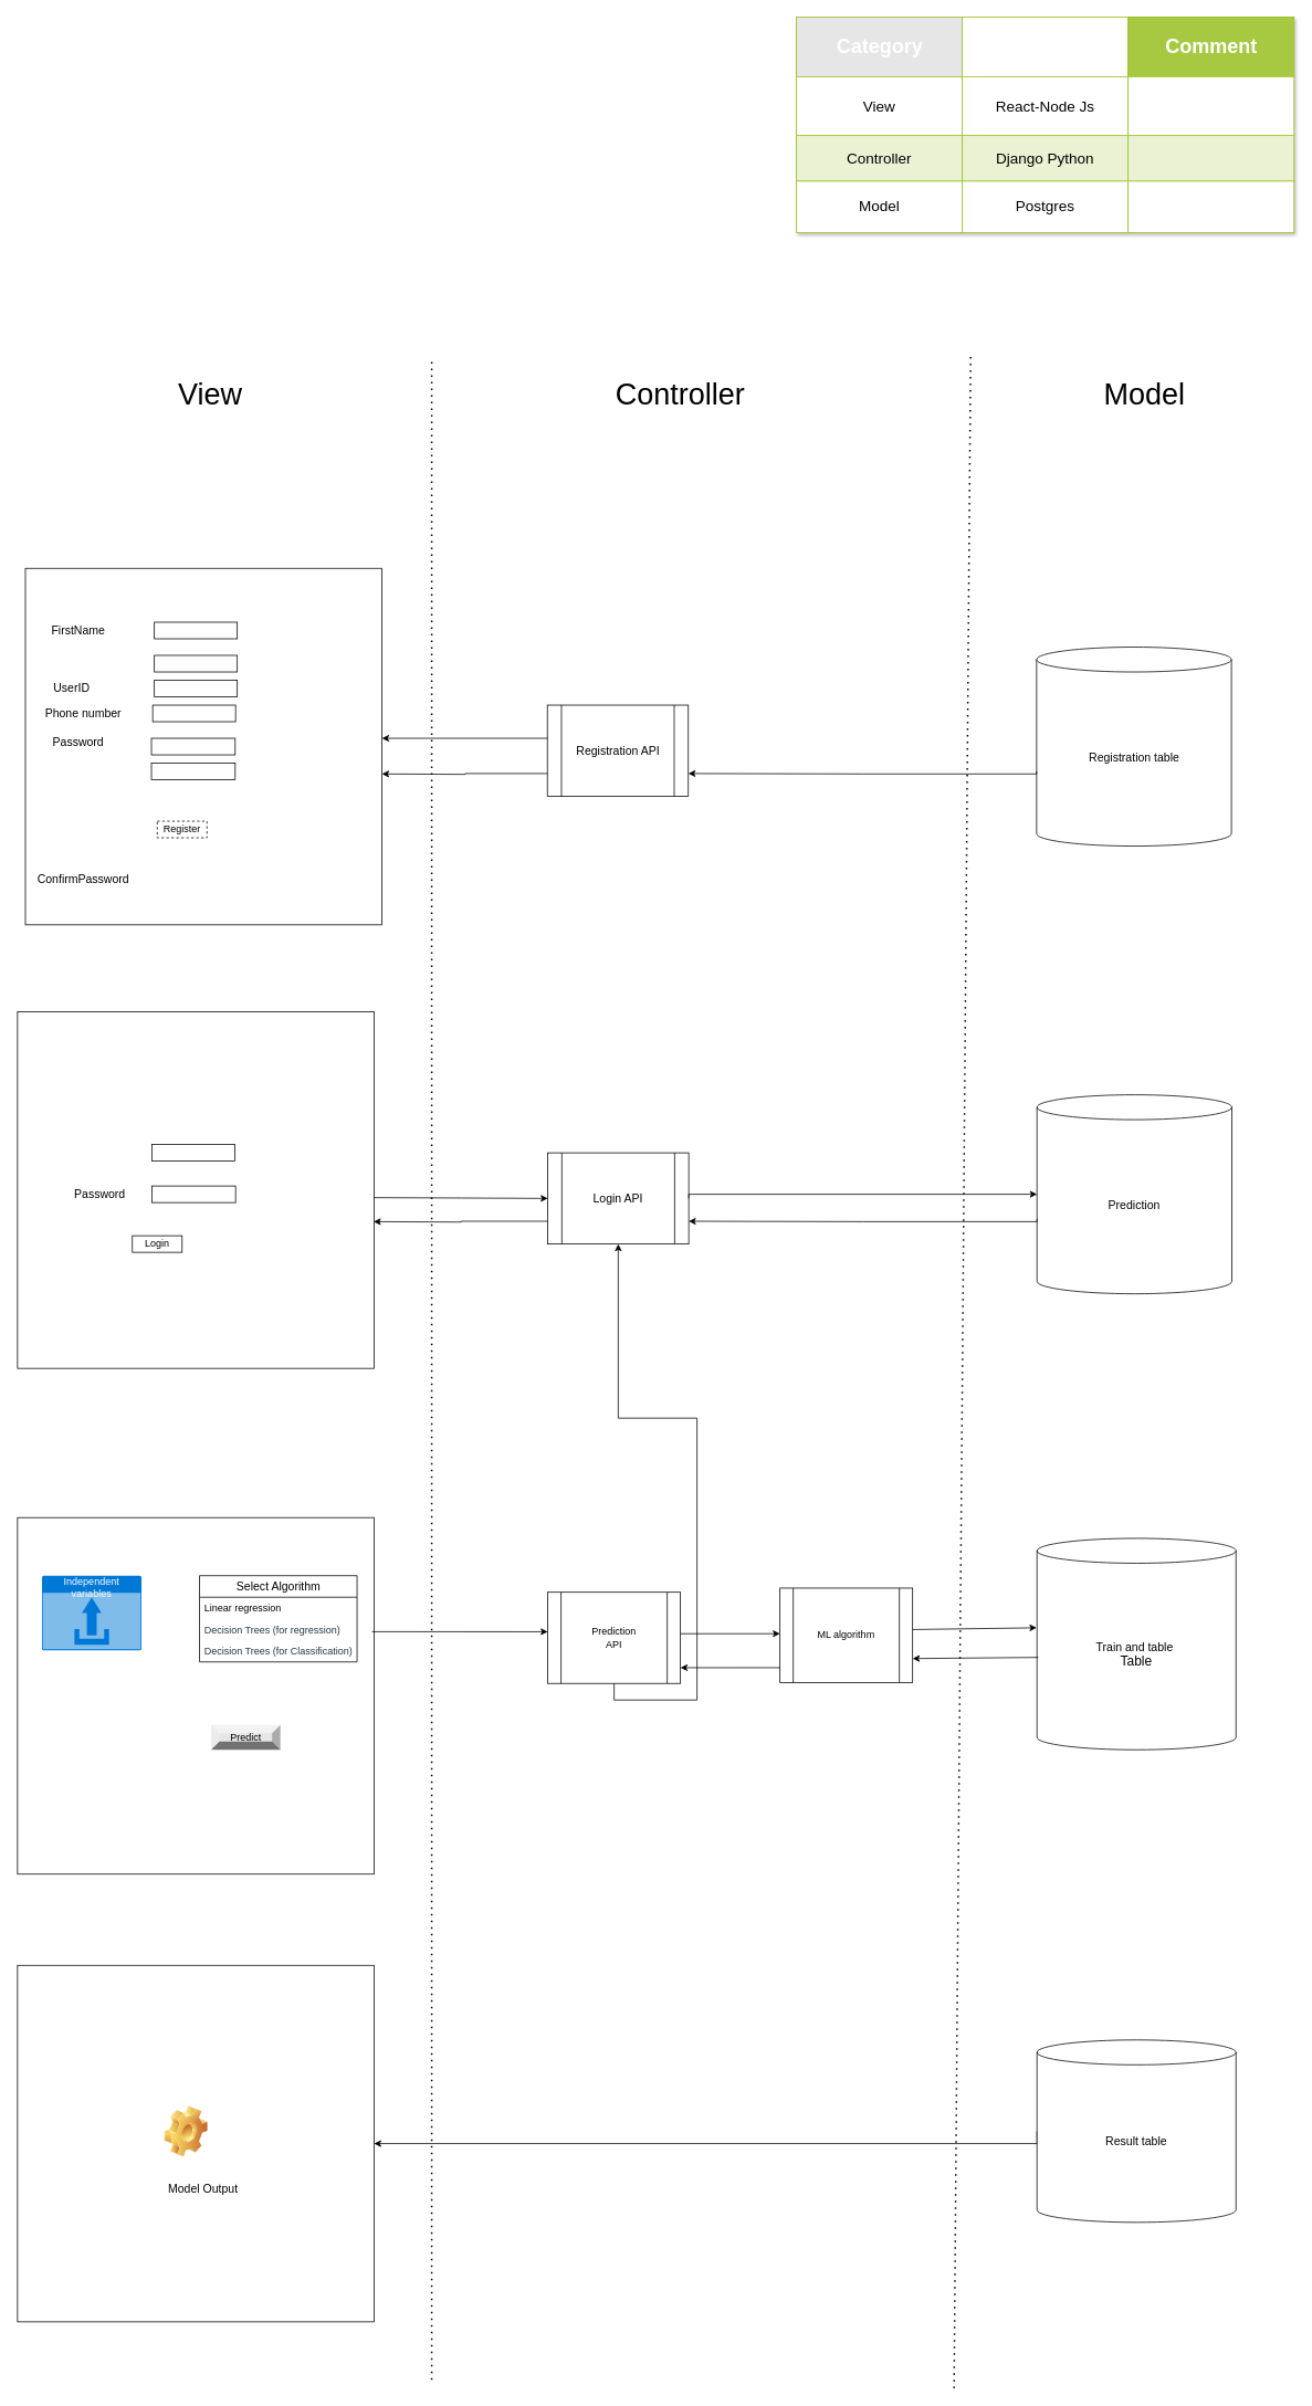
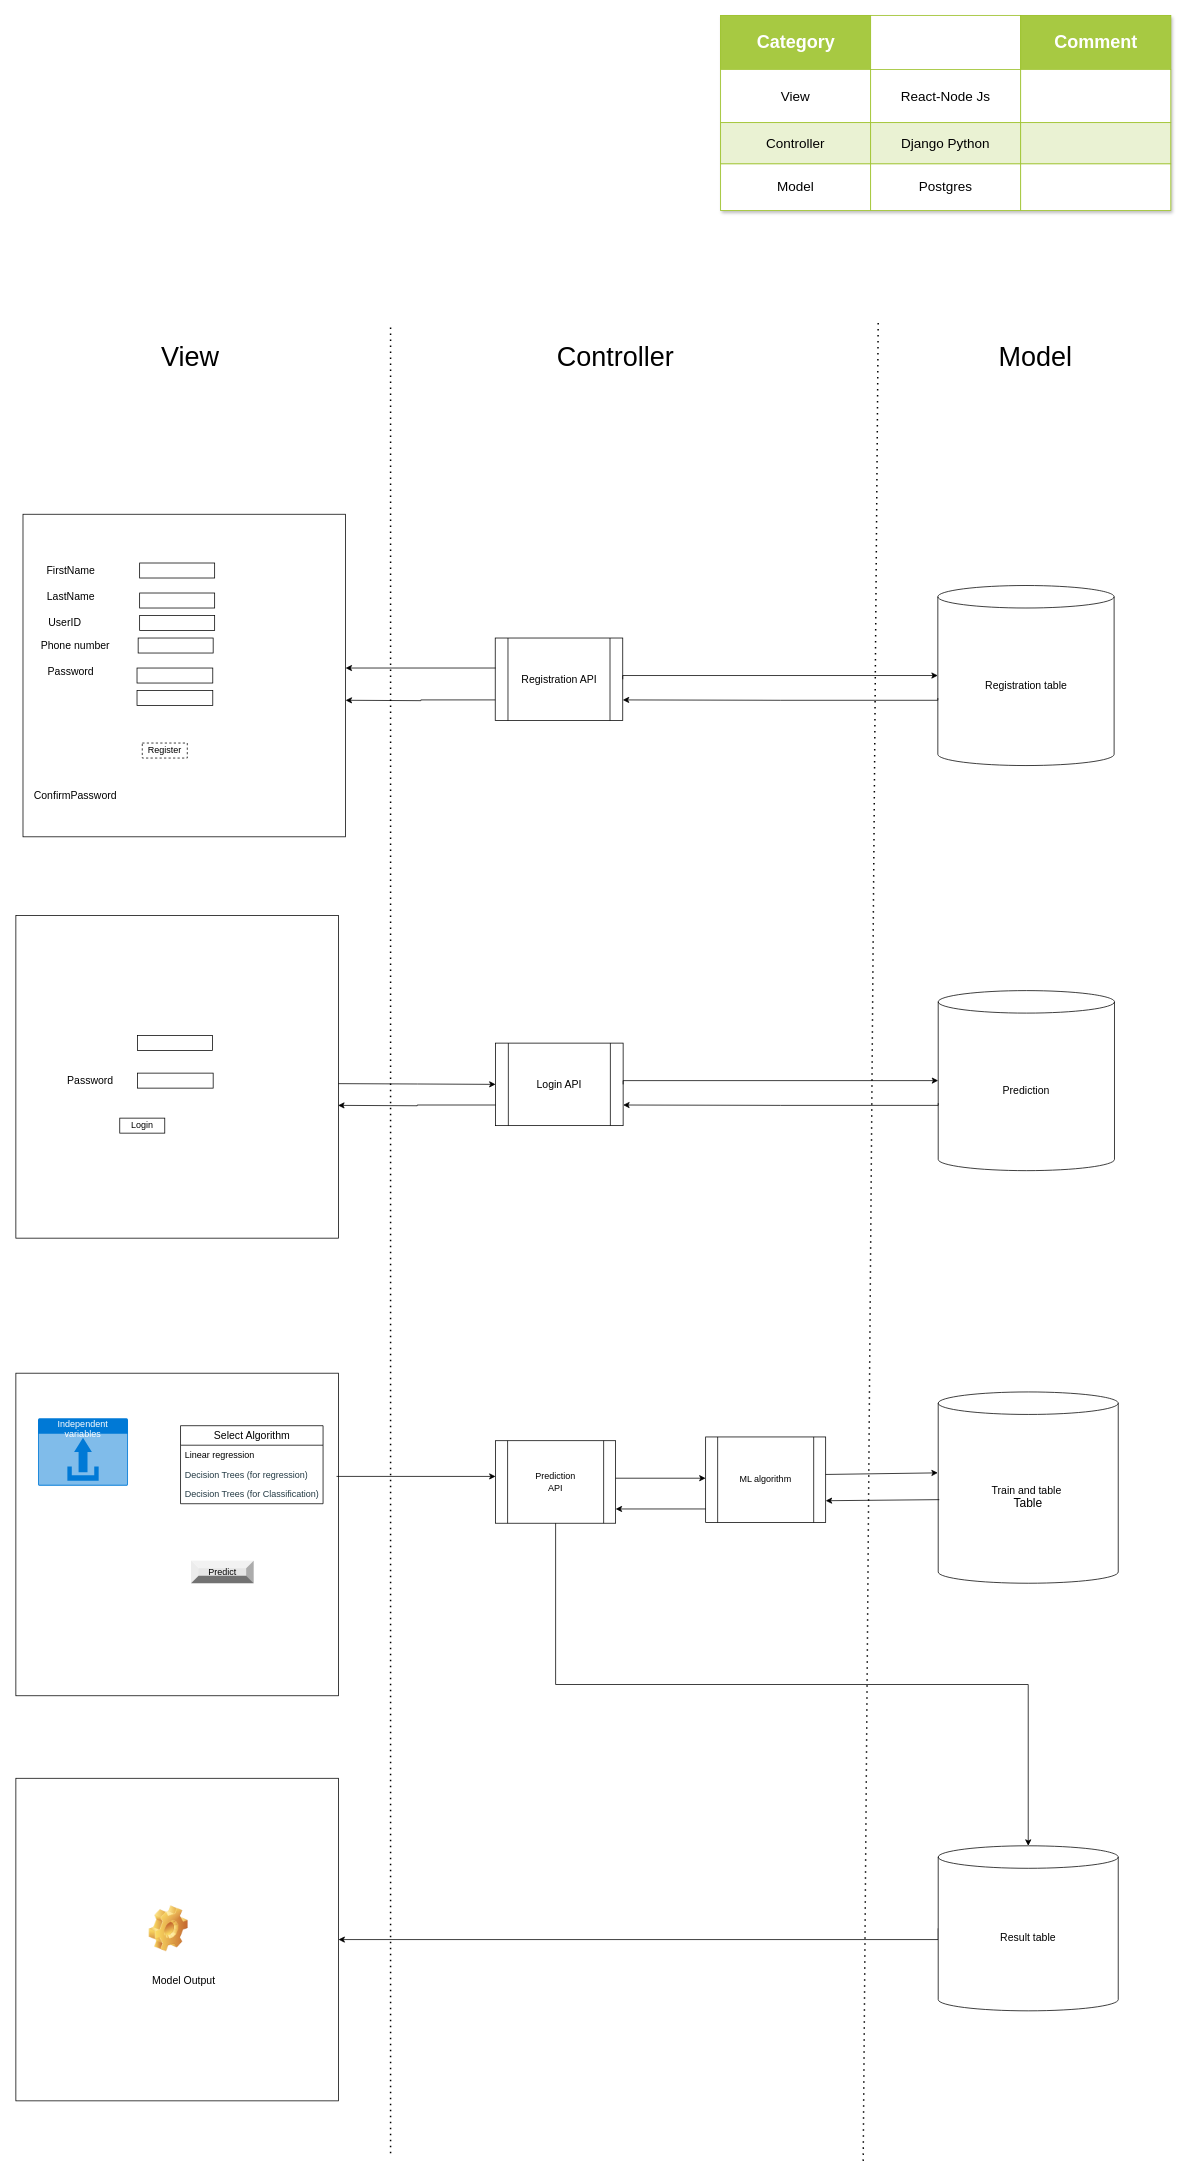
- <mxCell id="61" value="&lt;font style=&quot;font-size: 24px;&quot;&gt;Category&lt;/font&gt;" style="connectable=0;recursiveResize=0;strokeColor=inherit;fillColor=#e6e6e6;align=center;fontStyle=1;fontColor=#FFFFFF;html=1;" vertex="1" parent="60"><mxGeometry width="200" height="72" as="geometry"><mxRectangle width="200" height="72" as="alternateBounds" /></mxGeometry></mxCell>
+ <mxCell id="61" value="&lt;font style=&quot;font-size: 24px;&quot;&gt;Category&lt;/font&gt;" style="connectable=0;recursiveResize=0;strokeColor=inherit;fillColor=#A7C942;align=center;fontStyle=1;fontColor=#FFFFFF;html=1;" vertex="1" parent="60"><mxGeometry width="200" height="72" as="geometry"><mxRectangle width="200" height="72" as="alternateBounds" /></mxGeometry></mxCell>
+ <mxCell id="47" value="&lt;font style=&quot;font-size: 14px;&quot;&gt;LastName&lt;/font&gt;" style="text;html=1;align=center;verticalAlign=middle;whiteSpace=wrap;rounded=0;" vertex="1" parent="1"><mxGeometry x="63.5" y="780" width="60" height="30" as="geometry" /></mxCell>
+ <mxCell id="43" style="edgeStyle=orthogonalEdgeStyle;rounded=0;orthogonalLoop=1;jettySize=auto;html=1;exitX=1;exitY=0.5;exitDx=0;exitDy=0;entryX=0;entryY=0.5;entryDx=0;entryDy=0;entryPerimeter=0;" edge="1" parent="1" source="42" target="41"><mxGeometry relative="1" as="geometry"><Array as="points"><mxPoint x="829.5" y="900" /></Array></mxGeometry></mxCell>
- <mxCell id="34" style="edgeStyle=orthogonalEdgeStyle;rounded=0;orthogonalLoop=1;jettySize=auto;html=1;exitX=0.5;exitY=1;exitDx=0;exitDy=0;" edge="1" parent="1" source="10" target="8"><mxGeometry relative="1" as="geometry" /></mxCell>
+ <mxCell id="34" style="edgeStyle=orthogonalEdgeStyle;rounded=0;orthogonalLoop=1;jettySize=auto;html=1;exitX=0.5;exitY=1;exitDx=0;exitDy=0;entryX=0.5;entryY=0;entryDx=0;entryDy=0;entryPerimeter=0;" edge="1" parent="1" source="10" target="16"><mxGeometry relative="1" as="geometry" /></mxCell>
- <mxCell id="24" value="Independent variables" style="html=1;whiteSpace=wrap;strokeColor=none;fillColor=#0079D6;labelPosition=center;verticalLabelPosition=middle;verticalAlign=top;align=center;fontSize=12;outlineConnect=0;spacingTop=-6;fontColor=#FFFFFF;sketch=0;shape=mxgraph.sitemap.upload;" vertex="1" parent="1"><mxGeometry x="50" y="1900" width="120" height="90" as="geometry" /></mxCell>
+ <mxCell id="24" value="Independent variables" style="html=1;whiteSpace=wrap;strokeColor=none;fillColor=#0079D6;labelPosition=center;verticalLabelPosition=middle;verticalAlign=top;align=center;fontSize=12;outlineConnect=0;spacingTop=-6;fontColor=#FFFFFF;sketch=0;shape=mxgraph.sitemap.upload;" vertex="1" parent="1"><mxGeometry x="50" y="1890" width="120" height="90" as="geometry" /></mxCell>
